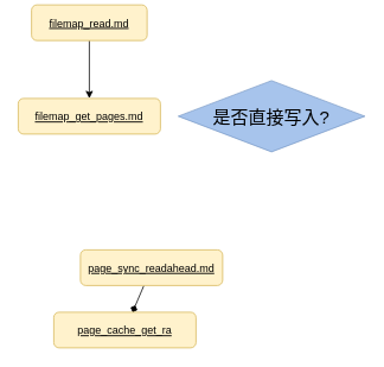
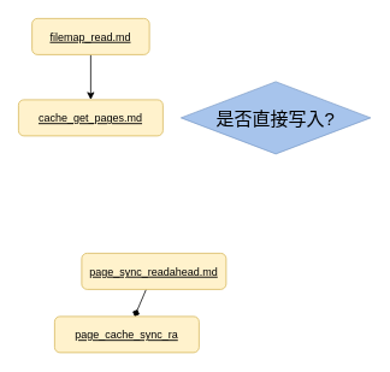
- <mxCell id="3" value="filemap_read.md" style="fontStyle=4;rounded=1;overflow=hidden;spacing=10;fillColor=#fff2cc;strokeColor=#d6b656;" parent="1" vertex="1"><mxGeometry x="35" y="5" width="130" height="40" as="geometry" /></mxCell>
+ <mxCell id="3" value="filemap_read.md" style="fontStyle=4;rounded=1;overflow=hidden;spacing=10;fillColor=#fff2cc;strokeColor=#d6b656;" parent="1" vertex="1"><mxGeometry x="35" y="20" width="130" height="40" as="geometry" /></mxCell>
- <mxCell id="4" value="filemap_get_pages.md" style="fontStyle=4;rounded=1;overflow=hidden;spacing=10;fillColor=#fff2cc;strokeColor=#d6b656;" parent="1" vertex="1"><mxGeometry x="20" y="110" width="160" height="40" as="geometry" /></mxCell>
+ <mxCell id="4" value="cache_get_pages.md" style="fontStyle=4;rounded=1;overflow=hidden;spacing=10;fillColor=#fff2cc;strokeColor=#d6b656;" parent="1" vertex="1"><mxGeometry x="20" y="110" width="160" height="40" as="geometry" /></mxCell>
- <mxCell id="7" value="page_cache_get_ra" style="fontStyle=4;rounded=1;overflow=hidden;spacing=10;fillColor=#fff2cc;strokeColor=#d6b656;" parent="1" vertex="1"><mxGeometry x="60" y="350" width="160" height="40" as="geometry" /></mxCell>
+ <mxCell id="7" value="page_cache_sync_ra" style="fontStyle=4;rounded=1;overflow=hidden;spacing=10;fillColor=#fff2cc;strokeColor=#d6b656;" parent="1" vertex="1"><mxGeometry x="60" y="350" width="160" height="40" as="geometry" /></mxCell>
